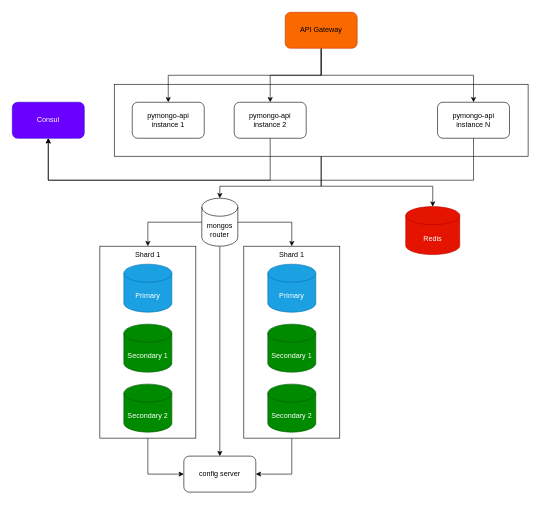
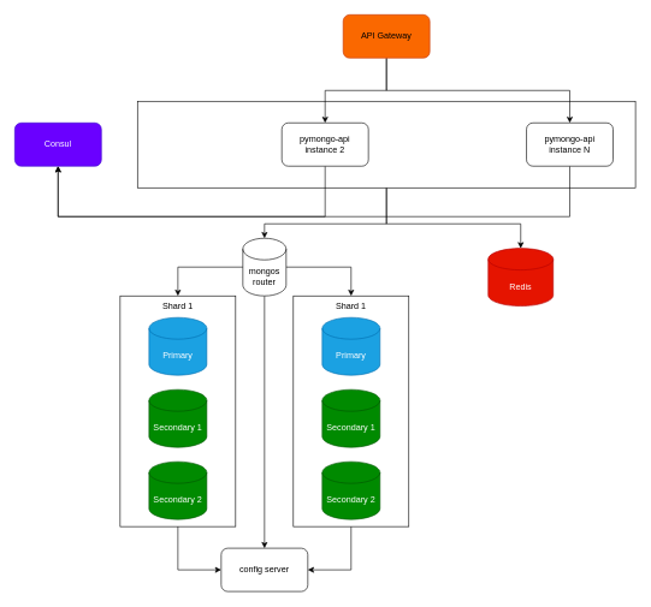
- <mxCell id="5" style="edgeStyle=orthogonalEdgeStyle;rounded=0;orthogonalLoop=1;jettySize=auto;html=1;exitX=0.5;exitY=1;exitDx=0;exitDy=0;" edge="1" parent="1" source="8" target="10"><mxGeometry relative="1" as="geometry" /></mxCell>
- <mxCell id="10" value="pymongo-api&lt;div&gt;instance 1&lt;/div&gt;" style="rounded=1;whiteSpace=wrap;html=1;movable=1;resizable=1;rotatable=1;deletable=1;editable=1;locked=0;connectable=1;" parent="1" vertex="1"><mxGeometry x="220" y="170" width="120" height="60" as="geometry" /></mxCell>
